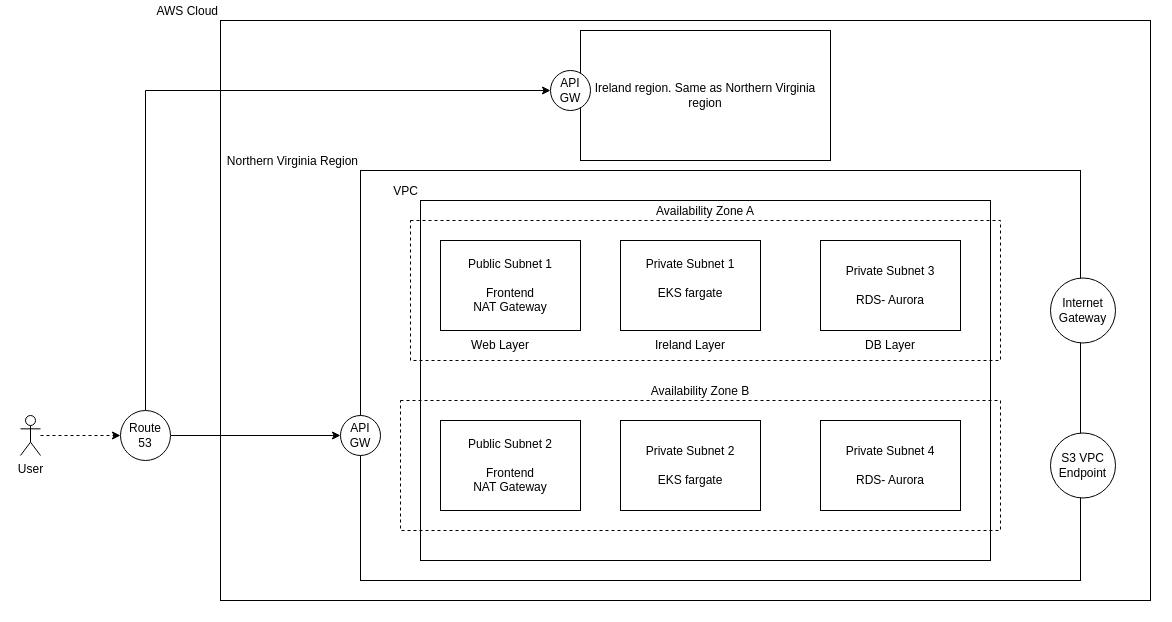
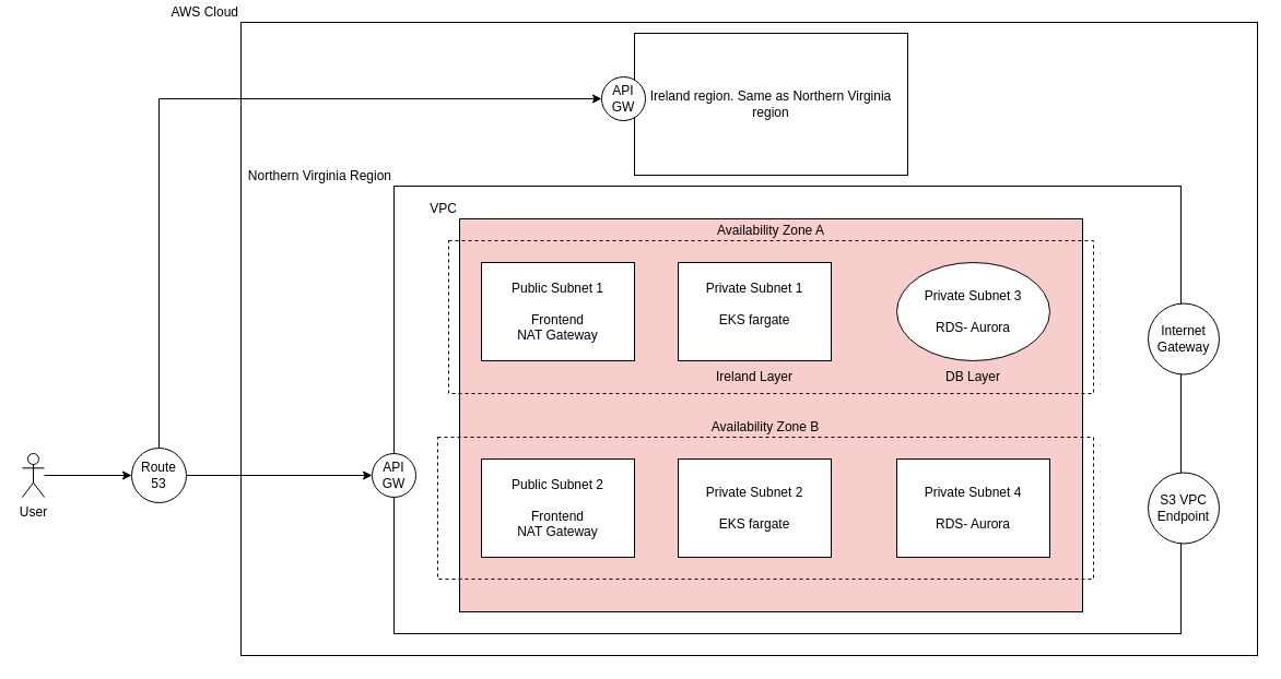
- <mxCell id="17" value="Private Subnet 3&lt;div&gt;&lt;br&gt;&lt;/div&gt;&lt;div&gt;RDS- Aurora&lt;/div&gt;" style="rounded=0;whiteSpace=wrap;html=1;" parent="1" vertex="1"><mxGeometry x="820" y="240" width="140" height="90" as="geometry" /></mxCell>
+ <mxCell id="17" value="Private Subnet 3&lt;div&gt;&lt;br&gt;&lt;/div&gt;&lt;div&gt;RDS- Aurora&lt;/div&gt;" style="ellipse;whiteSpace=wrap;html=1;" parent="1" vertex="1"><mxGeometry x="820" y="240" width="140" height="90" as="geometry" /></mxCell>
- <mxCell id="21" value="Web Layer" style="text;html=1;align=center;verticalAlign=middle;whiteSpace=wrap;rounded=0;" parent="1" vertex="1"><mxGeometry x="470" y="330" width="60" height="30" as="geometry" /></mxCell>
- <mxCell id="12" value="VPC" style="rounded=0;whiteSpace=wrap;html=1;labelPosition=left;verticalLabelPosition=top;align=right;verticalAlign=bottom;" parent="1" vertex="1"><mxGeometry x="420" y="200" width="570" height="360" as="geometry" /></mxCell>
+ <mxCell id="12" value="VPC" style="rounded=0;whiteSpace=wrap;html=1;labelPosition=left;verticalLabelPosition=top;align=right;verticalAlign=bottom;fillColor=#f8cecc;" parent="1" vertex="1"><mxGeometry x="420" y="200" width="570" height="360" as="geometry" /></mxCell>
- <mxCell id="3" style="edgeStyle=orthogonalEdgeStyle;rounded=0;orthogonalLoop=1;jettySize=auto;html=1;dashed=1;" parent="1" source="4" target="7" edge="1"><mxGeometry relative="1" as="geometry" /></mxCell>
+ <mxCell id="3" style="edgeStyle=orthogonalEdgeStyle;rounded=0;orthogonalLoop=1;jettySize=auto;html=1;" parent="1" source="4" target="7" edge="1"><mxGeometry relative="1" as="geometry" /></mxCell>
